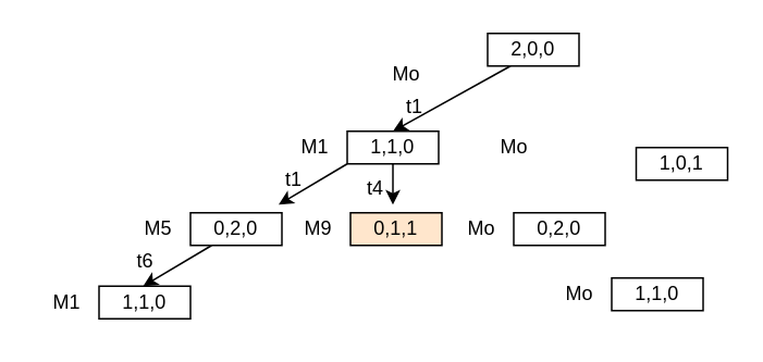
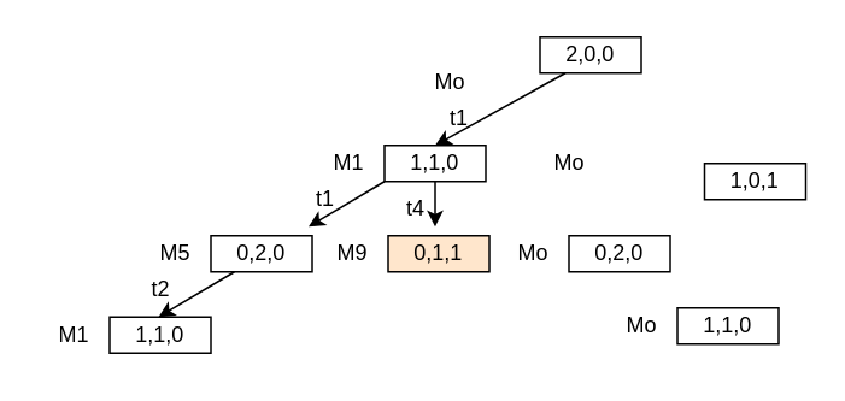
- <mxCell id="25" value="t6" style="text;html=1;align=center;verticalAlign=middle;resizable=0;points=[];autosize=1;strokeColor=none;fillColor=none;" vertex="1" parent="1"><mxGeometry x="73" y="145" width="30" height="30" as="geometry" /></mxCell>
+ <mxCell id="25" value="t2" style="text;html=1;align=center;verticalAlign=middle;resizable=0;points=[];autosize=1;strokeColor=none;fillColor=none;" vertex="1" parent="1"><mxGeometry x="73" y="145" width="30" height="30" as="geometry" /></mxCell>
